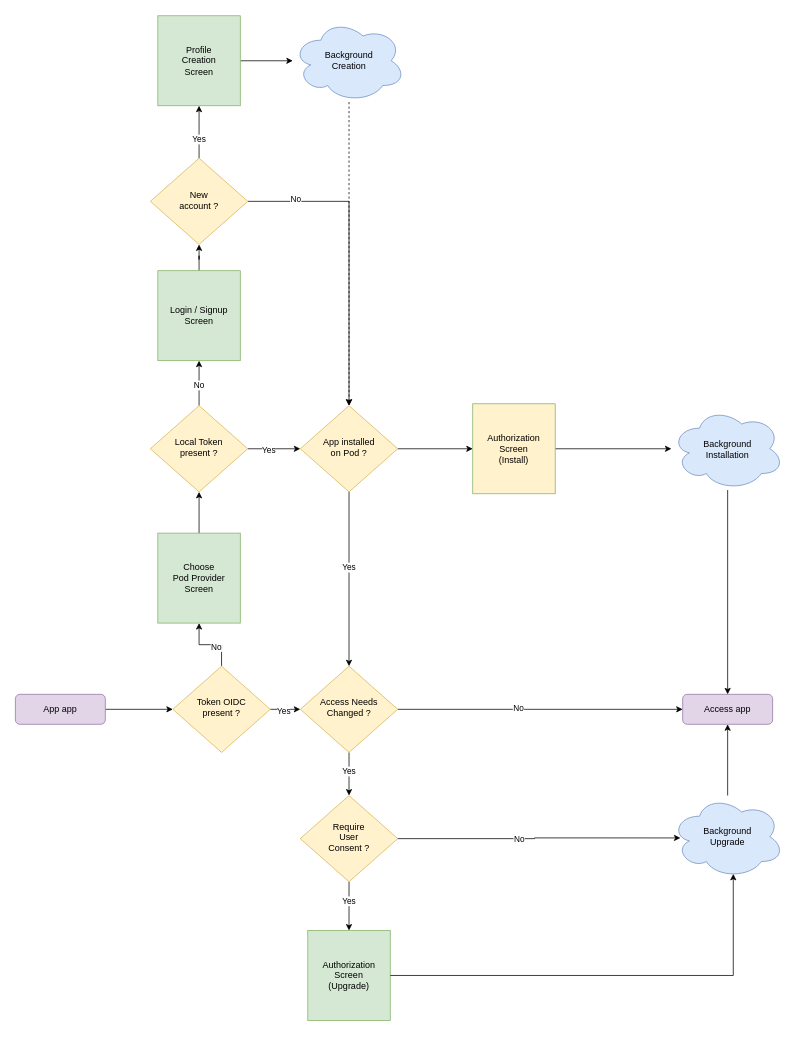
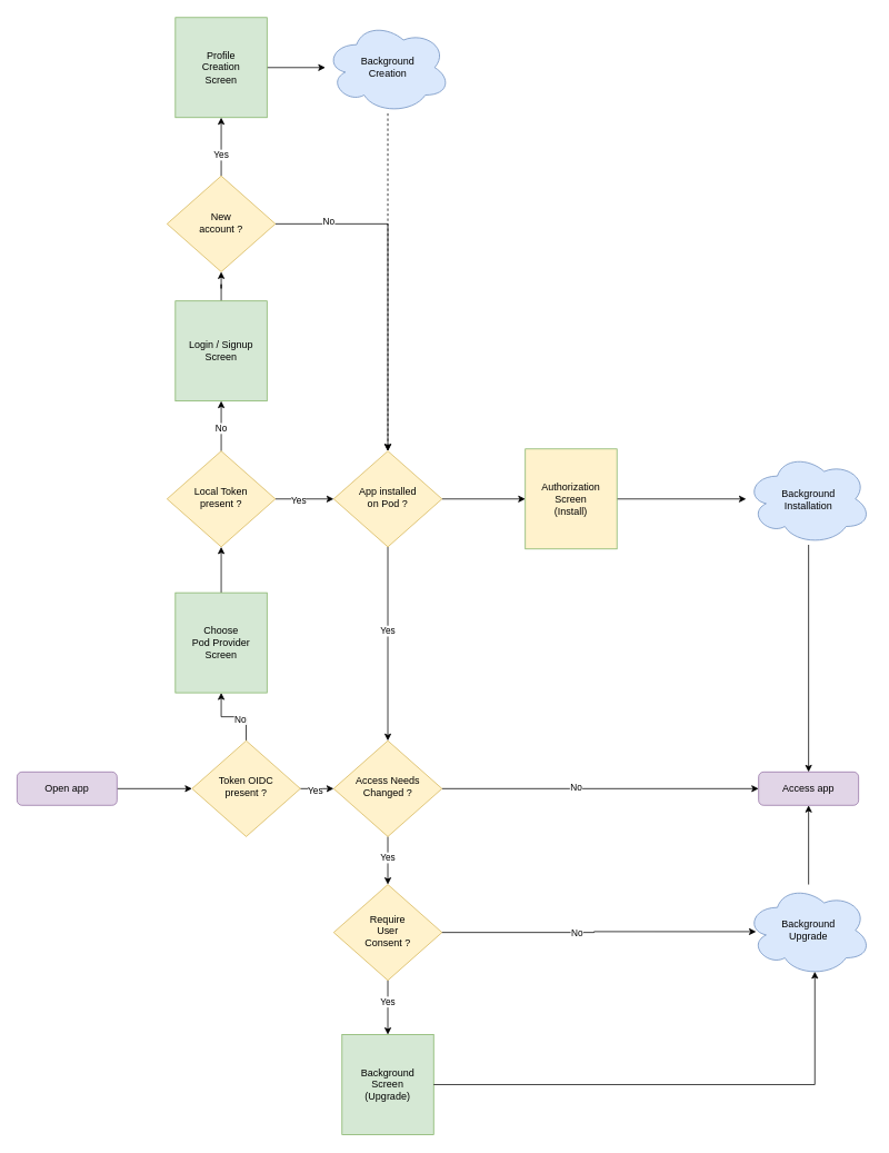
- <mxCell id="3" value="App app" style="rounded=1;whiteSpace=wrap;html=1;fontSize=12;glass=0;strokeWidth=1;shadow=0;fillColor=#e1d5e7;strokeColor=#9673a6;" vertex="1" parent="1"><mxGeometry x="20" y="925" width="120" height="40" as="geometry" /></mxCell>
+ <mxCell id="3" value="Open app" style="rounded=1;whiteSpace=wrap;html=1;fontSize=12;glass=0;strokeWidth=1;shadow=0;fillColor=#e1d5e7;strokeColor=#9673a6;" vertex="1" parent="1"><mxGeometry x="20" y="925" width="120" height="40" as="geometry" /></mxCell>
- <mxCell id="46" value="Authorization&lt;br&gt;Screen&lt;br&gt;(Upgrade)" style="rounded=0;whiteSpace=wrap;html=1;fillColor=#d5e8d4;strokeColor=#82b366;" vertex="1" parent="1"><mxGeometry x="410" y="1240" width="110" height="120" as="geometry" /></mxCell>
+ <mxCell id="46" value="Background&lt;br&gt;Screen&lt;br&gt;(Upgrade)" style="rounded=0;whiteSpace=wrap;html=1;fillColor=#d5e8d4;strokeColor=#82b366;" vertex="1" parent="1"><mxGeometry x="410" y="1240" width="110" height="120" as="geometry" /></mxCell>
